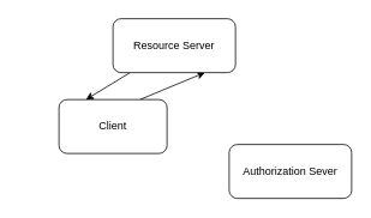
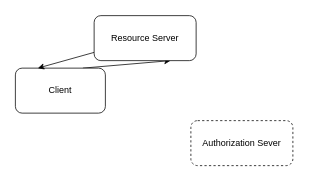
- <mxCell id="3" value="Client" style="rounded=1;whiteSpace=wrap;html=1;" vertex="1" parent="1"><mxGeometry x="65" y="110" width="120" height="60" as="geometry" /></mxCell>
+ <mxCell id="3" value="Client" style="rounded=1;whiteSpace=wrap;html=1;" vertex="1" parent="1"><mxGeometry x="20" y="90" width="120" height="60" as="geometry" /></mxCell>
- <mxCell id="6" value="Authorization Sever" style="rounded=1;whiteSpace=wrap;html=1;" vertex="1" parent="1"><mxGeometry x="254" y="160" width="136" height="60" as="geometry" /></mxCell>
+ <mxCell id="6" value="Authorization Sever" style="rounded=1;whiteSpace=wrap;html=1;dashed=1;" vertex="1" parent="1"><mxGeometry x="254" y="160" width="136" height="60" as="geometry" /></mxCell>
